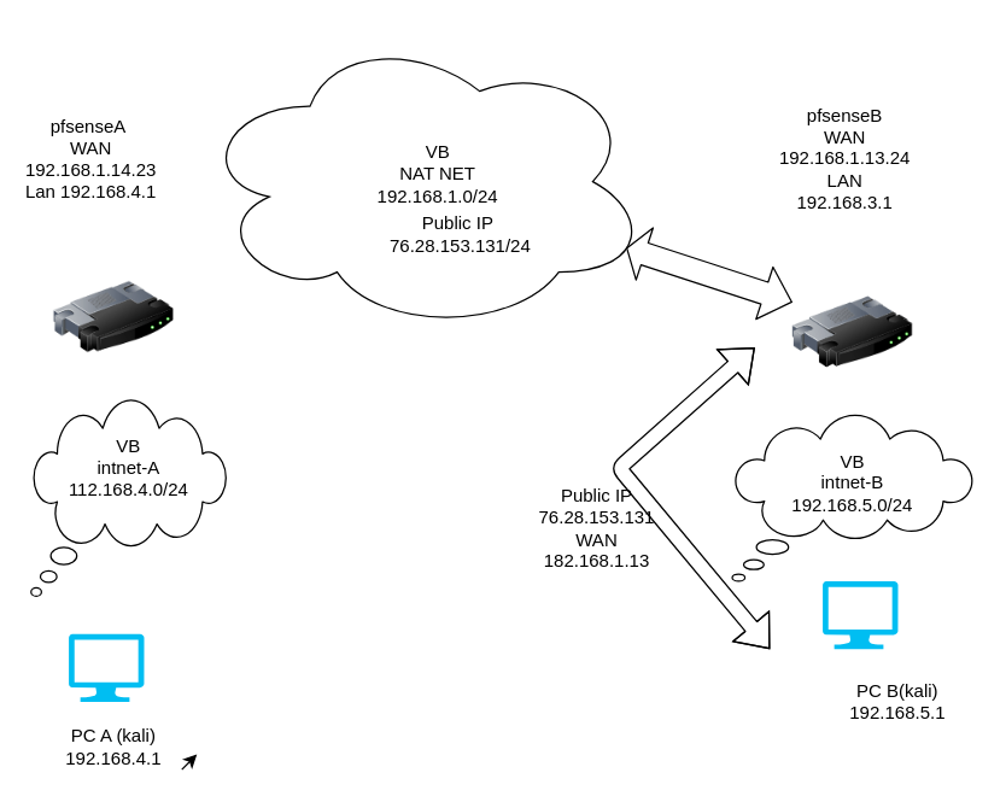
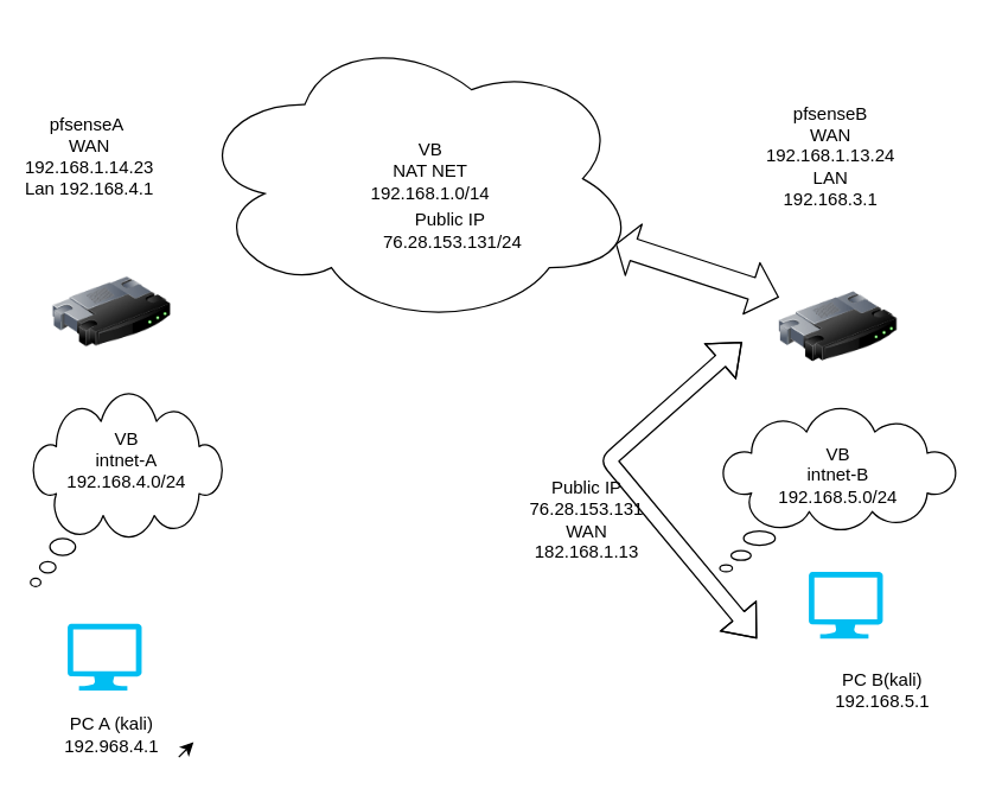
- <mxCell id="16" value="VB&lt;br&gt;NAT NET&lt;br&gt;192.168.1.0/24" style="text;html=1;strokeColor=none;fillColor=none;align=center;verticalAlign=middle;whiteSpace=wrap;rounded=0;" parent="1" vertex="1"><mxGeometry x="260" y="100" width="60" height="30" as="geometry" /></mxCell>
+ <mxCell id="16" value="VB&lt;br&gt;NAT NET&lt;br&gt;192.168.1.0/14" style="text;html=1;strokeColor=none;fillColor=none;align=center;verticalAlign=middle;whiteSpace=wrap;rounded=0;" parent="1" vertex="1"><mxGeometry x="260" y="100" width="60" height="30" as="geometry" /></mxCell>
- <mxCell id="9" value="VB&lt;br&gt;intnet-A&lt;br&gt;112.168.4.0/24" style="text;html=1;strokeColor=none;fillColor=none;align=center;verticalAlign=middle;whiteSpace=wrap;rounded=0;" parent="1" vertex="1"><mxGeometry x="55" y="295" width="60" height="30" as="geometry" /></mxCell>
+ <mxCell id="9" value="VB&lt;br&gt;intnet-A&lt;br&gt;192.168.4.0/24" style="text;html=1;strokeColor=none;fillColor=none;align=center;verticalAlign=middle;whiteSpace=wrap;rounded=0;" parent="1" vertex="1"><mxGeometry x="55" y="295" width="60" height="30" as="geometry" /></mxCell>
- <mxCell id="5" value="PC A (kali)&lt;br&gt;192.168.4.1" style="text;html=1;strokeColor=none;fillColor=none;align=center;verticalAlign=middle;whiteSpace=wrap;rounded=0;" parent="1" vertex="1"><mxGeometry x="45" y="480" width="60" height="30" as="geometry" /></mxCell>
+ <mxCell id="5" value="PC A (kali)&lt;br&gt;192.968.4.1" style="text;html=1;strokeColor=none;fillColor=none;align=center;verticalAlign=middle;whiteSpace=wrap;rounded=0;" parent="1" vertex="1"><mxGeometry x="45" y="480" width="60" height="30" as="geometry" /></mxCell>
